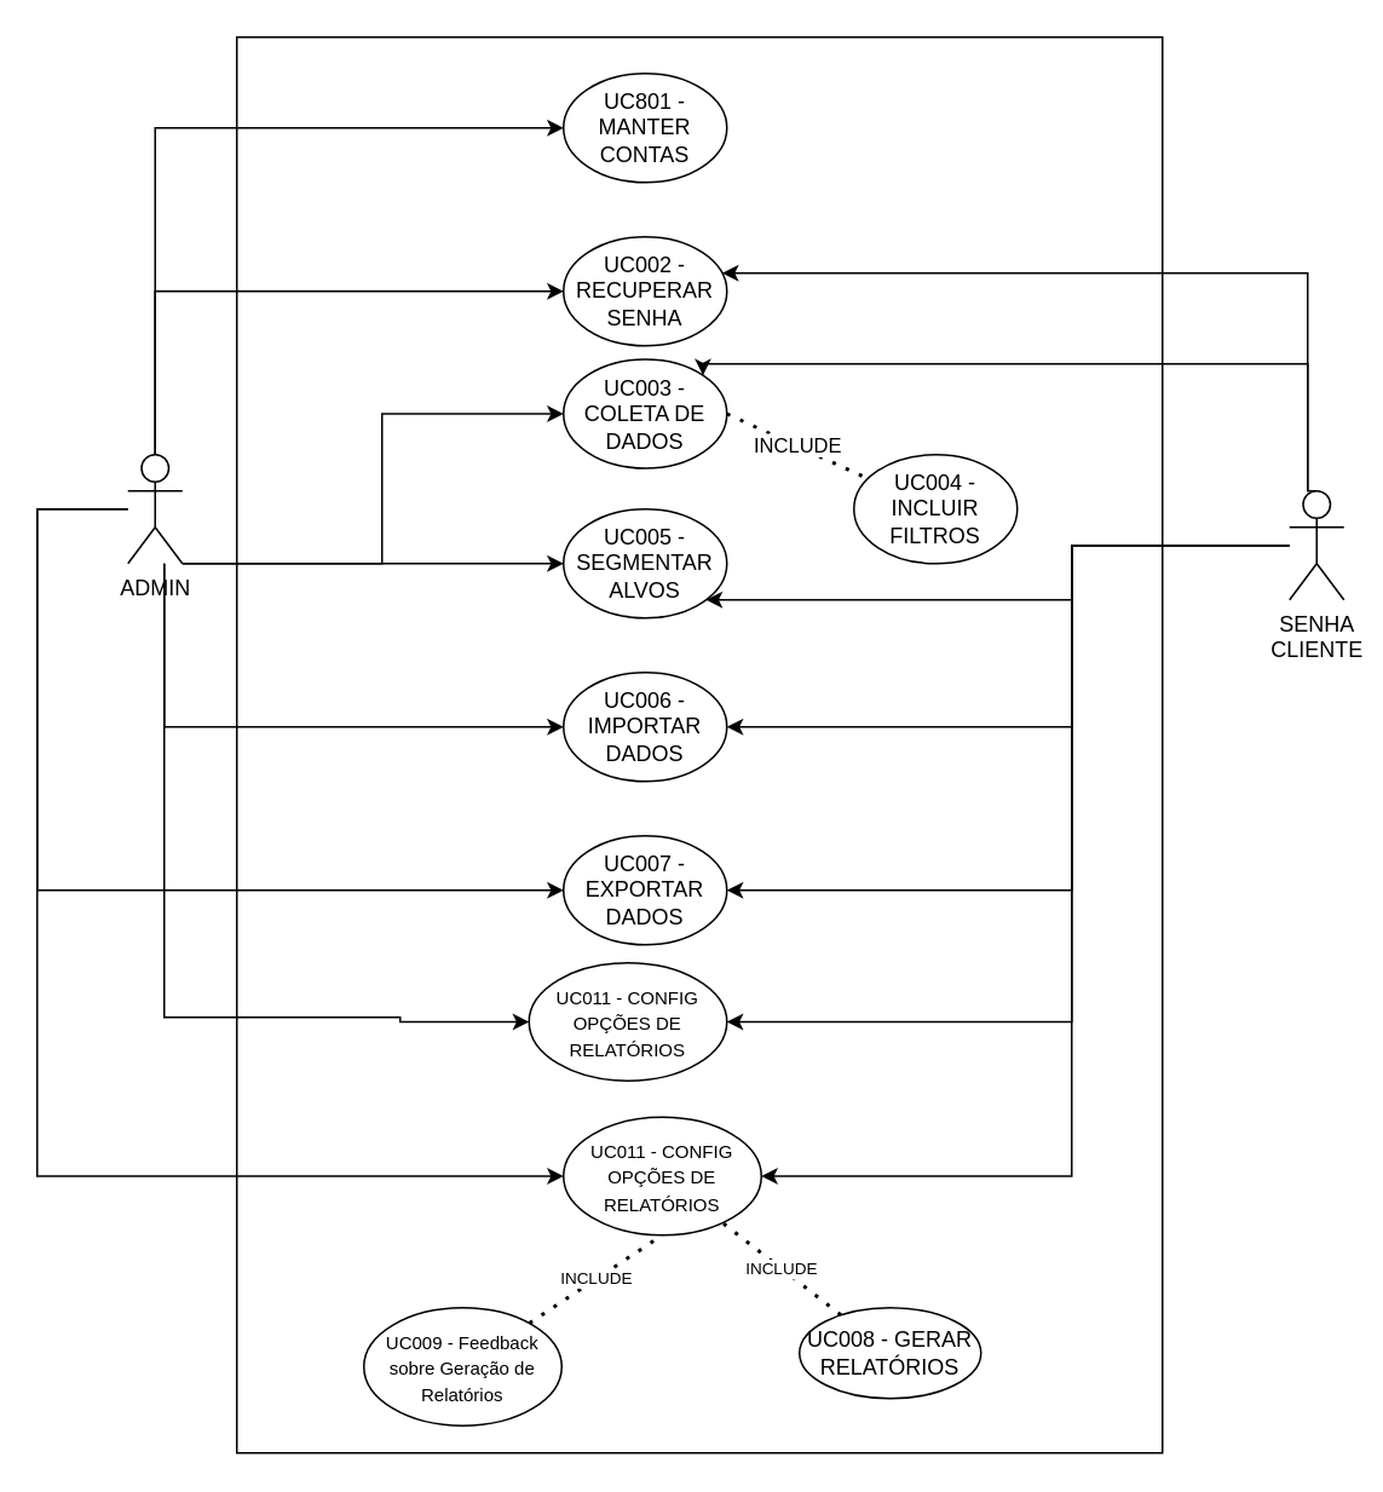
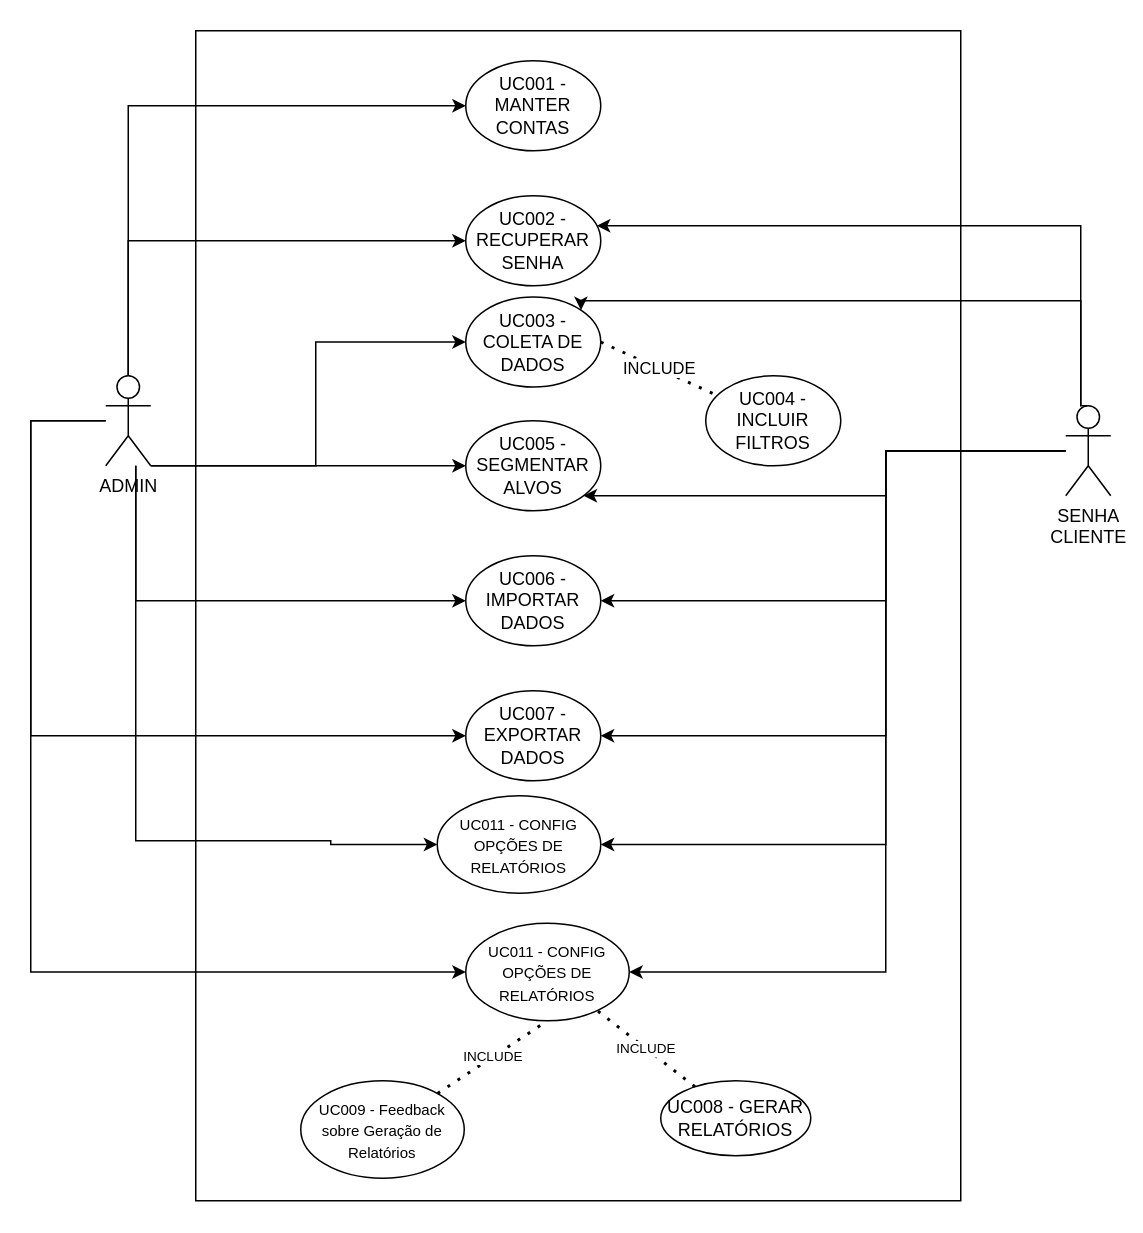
- <mxCell id="20" value="UC801 - MANTER CONTAS" style="ellipse;whiteSpace=wrap;html=1;" vertex="1" parent="1"><mxGeometry x="310" y="40" width="90" height="60" as="geometry" /></mxCell>
+ <mxCell id="20" value="UC001 - MANTER CONTAS" style="ellipse;whiteSpace=wrap;html=1;" vertex="1" parent="1"><mxGeometry x="310" y="40" width="90" height="60" as="geometry" /></mxCell>
